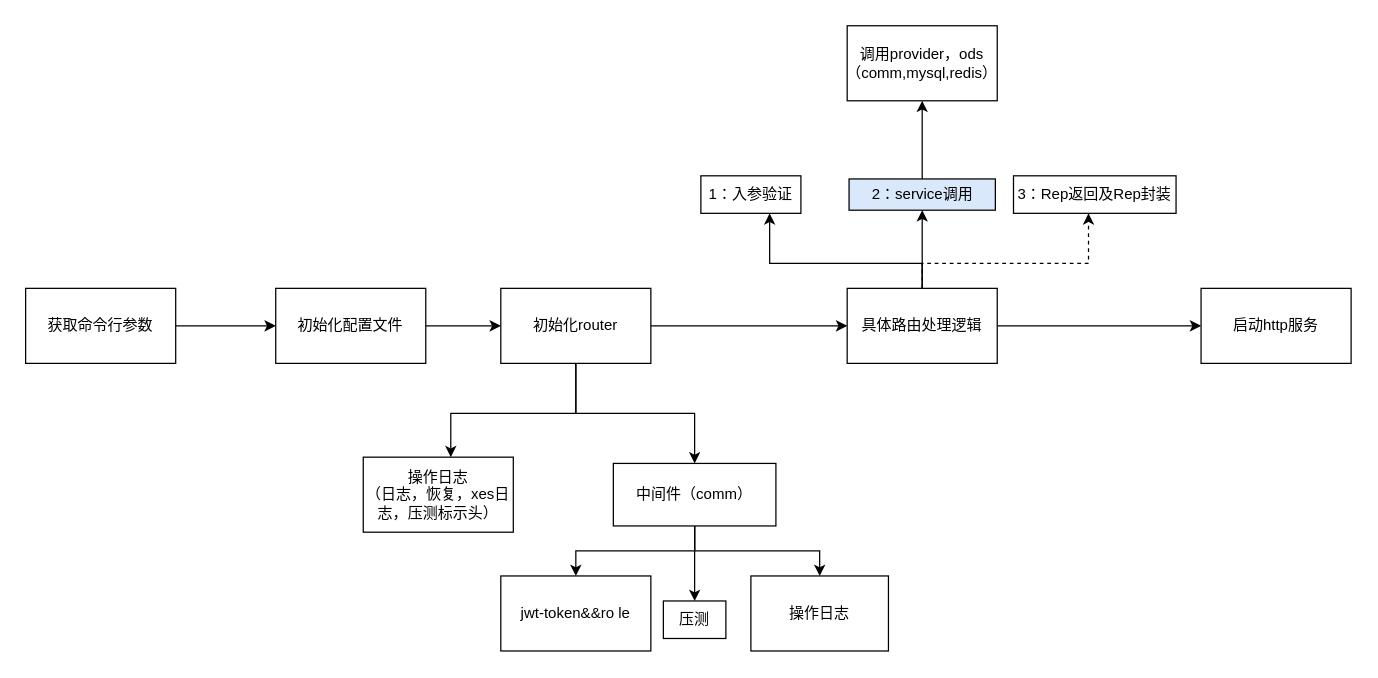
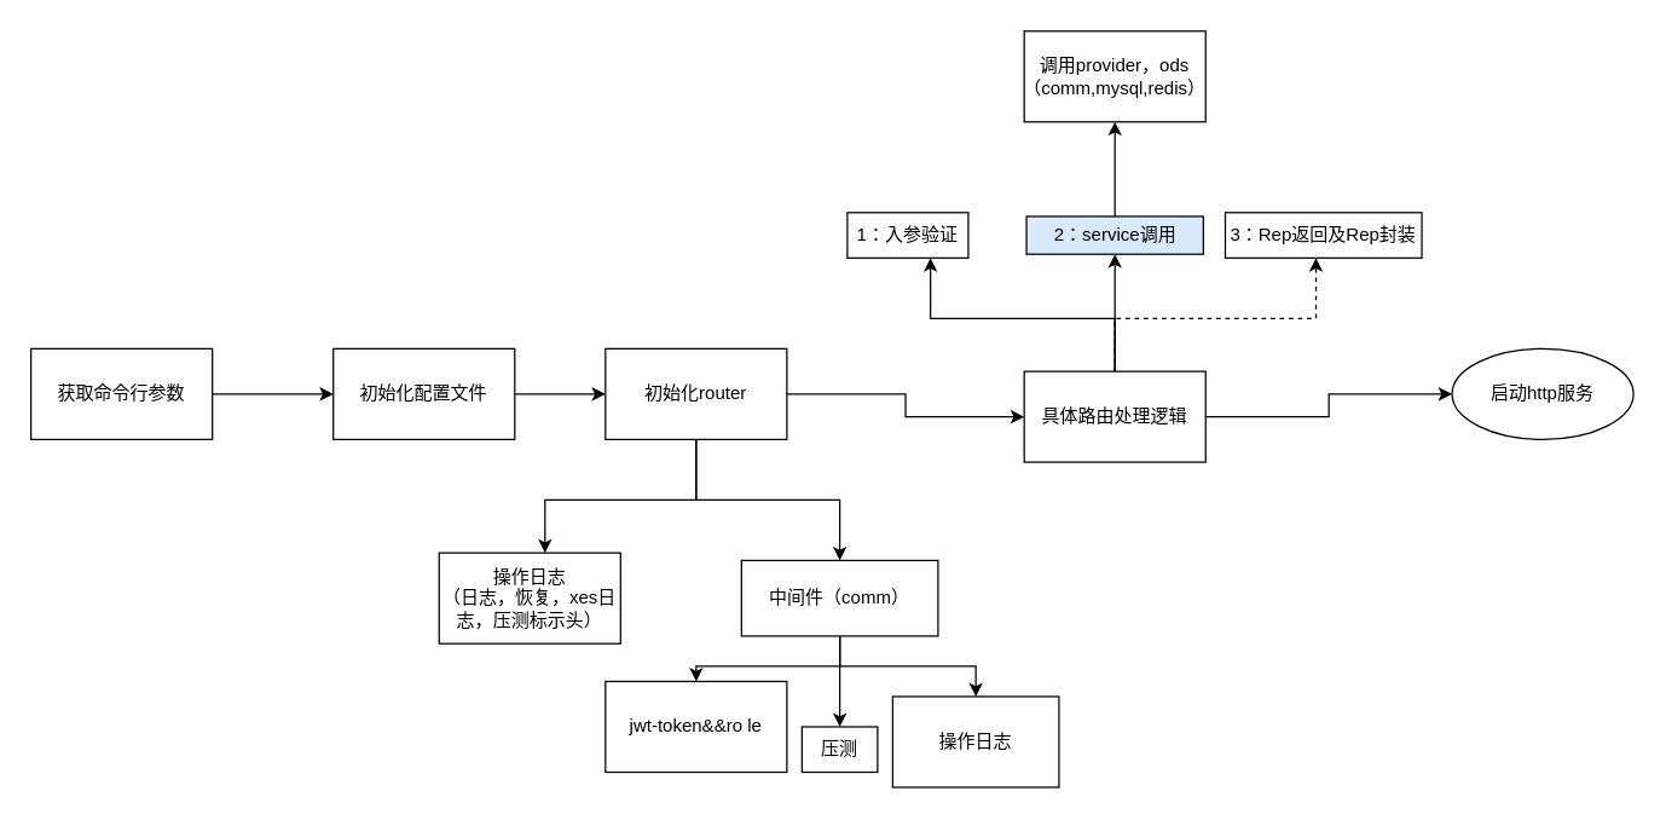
- <mxCell id="23" value="具体路由处理逻辑" style="rounded=0;whiteSpace=wrap;html=1;" vertex="1" parent="1"><mxGeometry x="677" y="230" width="120" height="60" as="geometry" /></mxCell>
+ <mxCell id="23" value="具体路由处理逻辑" style="rounded=0;whiteSpace=wrap;html=1;" vertex="1" parent="1"><mxGeometry x="677" y="245" width="120" height="60" as="geometry" /></mxCell>
- <mxCell id="10" value="启动http服务" style="rounded=0;whiteSpace=wrap;html=1;" vertex="1" parent="1"><mxGeometry x="960" y="230" width="120" height="60" as="geometry" /></mxCell>
+ <mxCell id="10" value="启动http服务" style="ellipse;whiteSpace=wrap;html=1;" vertex="1" parent="1"><mxGeometry x="960" y="230" width="120" height="60" as="geometry" /></mxCell>
- <mxCell id="16" value="jwt-token&amp;amp;&amp;amp;ro le" style="rounded=0;whiteSpace=wrap;html=1;" vertex="1" parent="1"><mxGeometry x="400" y="460" width="120" height="60" as="geometry" /></mxCell>
+ <mxCell id="16" value="jwt-token&amp;amp;&amp;amp;ro le" style="rounded=0;whiteSpace=wrap;html=1;" vertex="1" parent="1"><mxGeometry x="400" y="450" width="120" height="60" as="geometry" /></mxCell>
- <mxCell id="18" value="操作日志" style="rounded=0;whiteSpace=wrap;html=1;" vertex="1" parent="1"><mxGeometry x="600" y="460" width="110" height="60" as="geometry" /></mxCell>
+ <mxCell id="18" value="操作日志" style="rounded=0;whiteSpace=wrap;html=1;" vertex="1" parent="1"><mxGeometry x="590" y="460" width="110" height="60" as="geometry" /></mxCell>
